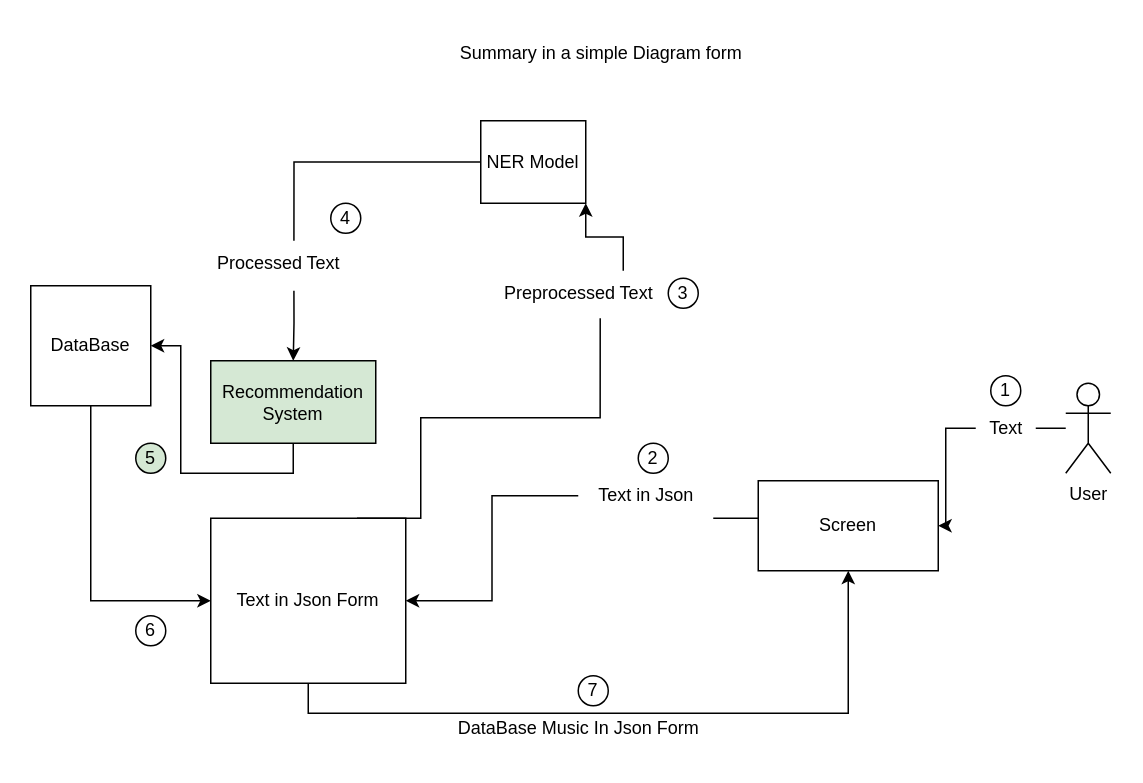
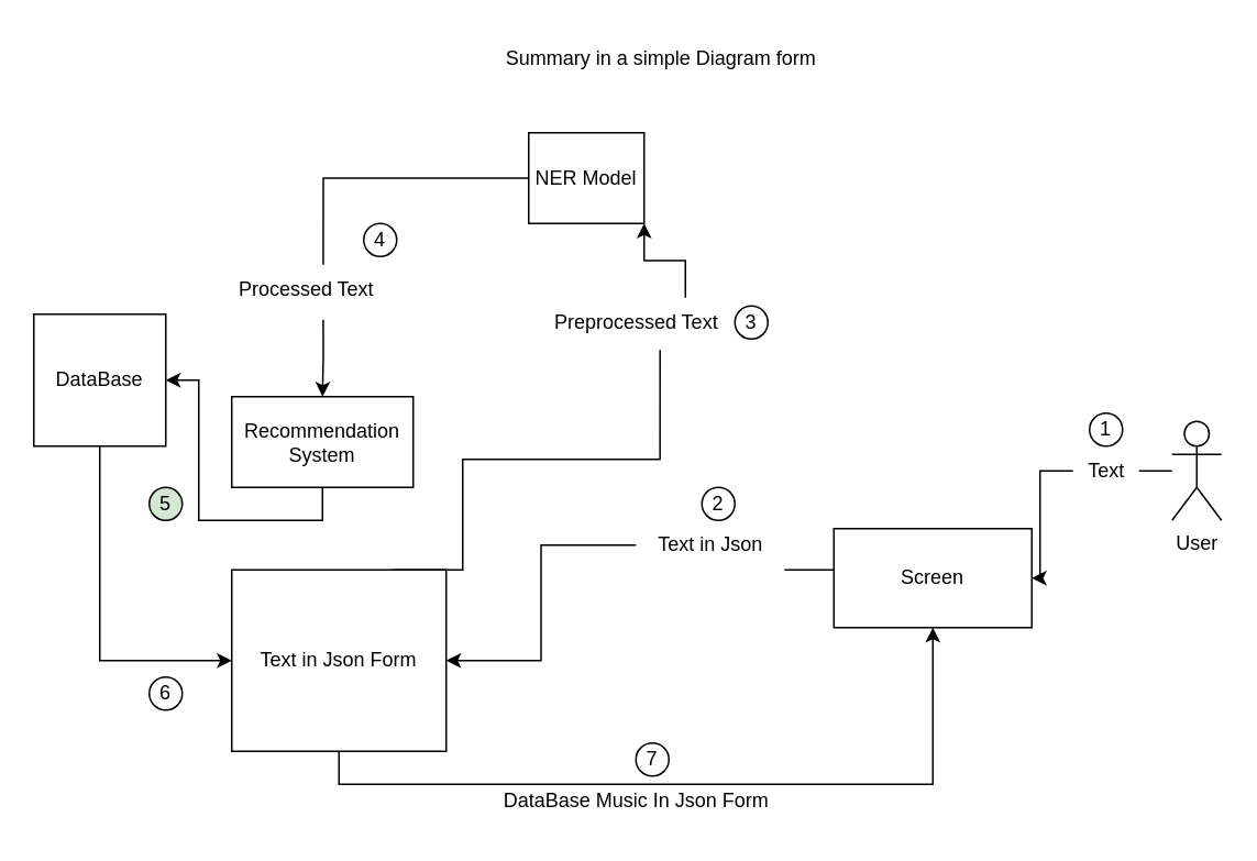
- <mxCell id="6" value="Recommendation System" style="rounded=0;whiteSpace=wrap;html=1;fillColor=#d5e8d4;" vertex="1" parent="1"><mxGeometry x="140" y="240" width="110" height="55" as="geometry" /></mxCell>
+ <mxCell id="6" value="Recommendation System" style="rounded=0;whiteSpace=wrap;html=1;" vertex="1" parent="1"><mxGeometry x="140" y="240" width="110" height="55" as="geometry" /></mxCell>
